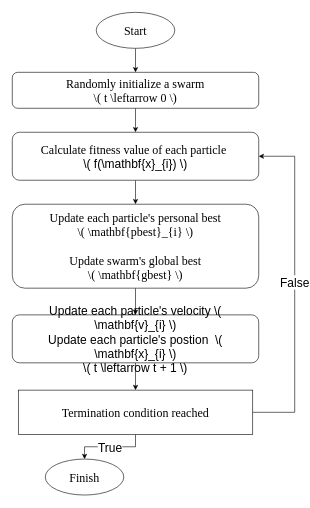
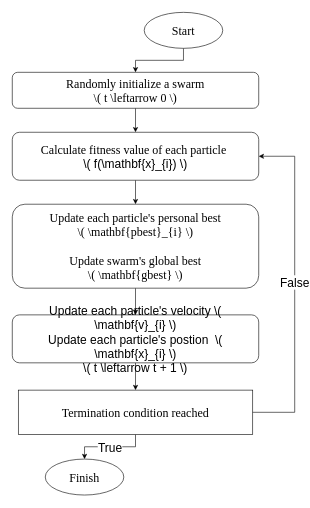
- <mxCell id="3" value="&lt;font face=&quot;Verdana&quot; style=&quot;font-size: 20px&quot;&gt;Start&lt;/font&gt;" style="ellipse;whiteSpace=wrap;html=1;" parent="1" vertex="1"><mxGeometry x="160" width="131" height="60" as="geometry" y="20" /></mxCell>
+ <mxCell id="3" value="&lt;font face=&quot;Verdana&quot; style=&quot;font-size: 20px&quot;&gt;Start&lt;/font&gt;" style="ellipse;whiteSpace=wrap;html=1;" parent="1" vertex="1"><mxGeometry x="240" y="20" width="131" height="60" as="geometry" /></mxCell>
